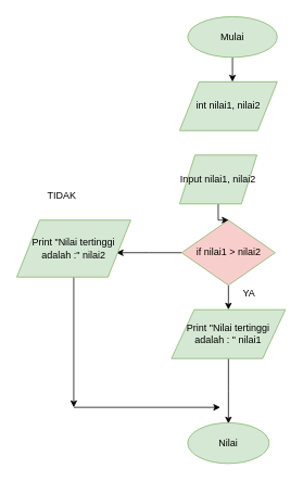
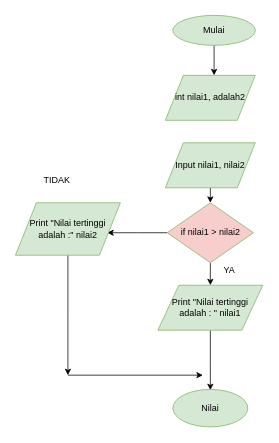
- <mxCell id="3" value="Mulai" style="ellipse;whiteSpace=wrap;html=1;fillColor=#d5e8d4;strokeColor=#82b366;" vertex="1" parent="1"><mxGeometry x="230" y="20" width="110" height="50" as="geometry" /></mxCell>
+ <mxCell id="3" value="Mulai" style="ellipse;whiteSpace=wrap;html=1;fillColor=#d5e8d4;strokeColor=#82b366;" vertex="1" parent="1"><mxGeometry x="230" y="20" width="110" height="40" as="geometry" /></mxCell>
- <mxCell id="4" value="int nilai1, nilai2" style="shape=parallelogram;perimeter=parallelogramPerimeter;whiteSpace=wrap;html=1;fillColor=#d5e8d4;strokeColor=#82b366;" vertex="1" parent="1"><mxGeometry x="220" y="100" width="120" height="60" as="geometry" /></mxCell>
+ <mxCell id="4" value="int nilai1, adalah2" style="shape=parallelogram;perimeter=parallelogramPerimeter;whiteSpace=wrap;html=1;fillColor=#d5e8d4;strokeColor=#82b366;" vertex="1" parent="1"><mxGeometry x="220" y="100" width="120" height="60" as="geometry" /></mxCell>
- <mxCell id="6" value="Input nilai1, nilai2" style="shape=parallelogram;perimeter=parallelogramPerimeter;whiteSpace=wrap;html=1;fillColor=#d5e8d4;strokeColor=#82b366;" vertex="1" parent="1"><mxGeometry x="220" y="190" width="95" height="60" as="geometry" /></mxCell>
+ <mxCell id="6" value="Input nilai1, nilai2" style="shape=parallelogram;perimeter=parallelogramPerimeter;whiteSpace=wrap;html=1;fillColor=#d5e8d4;strokeColor=#82b366;" vertex="1" parent="1"><mxGeometry x="220" y="190" width="120" height="60" as="geometry" /></mxCell>
